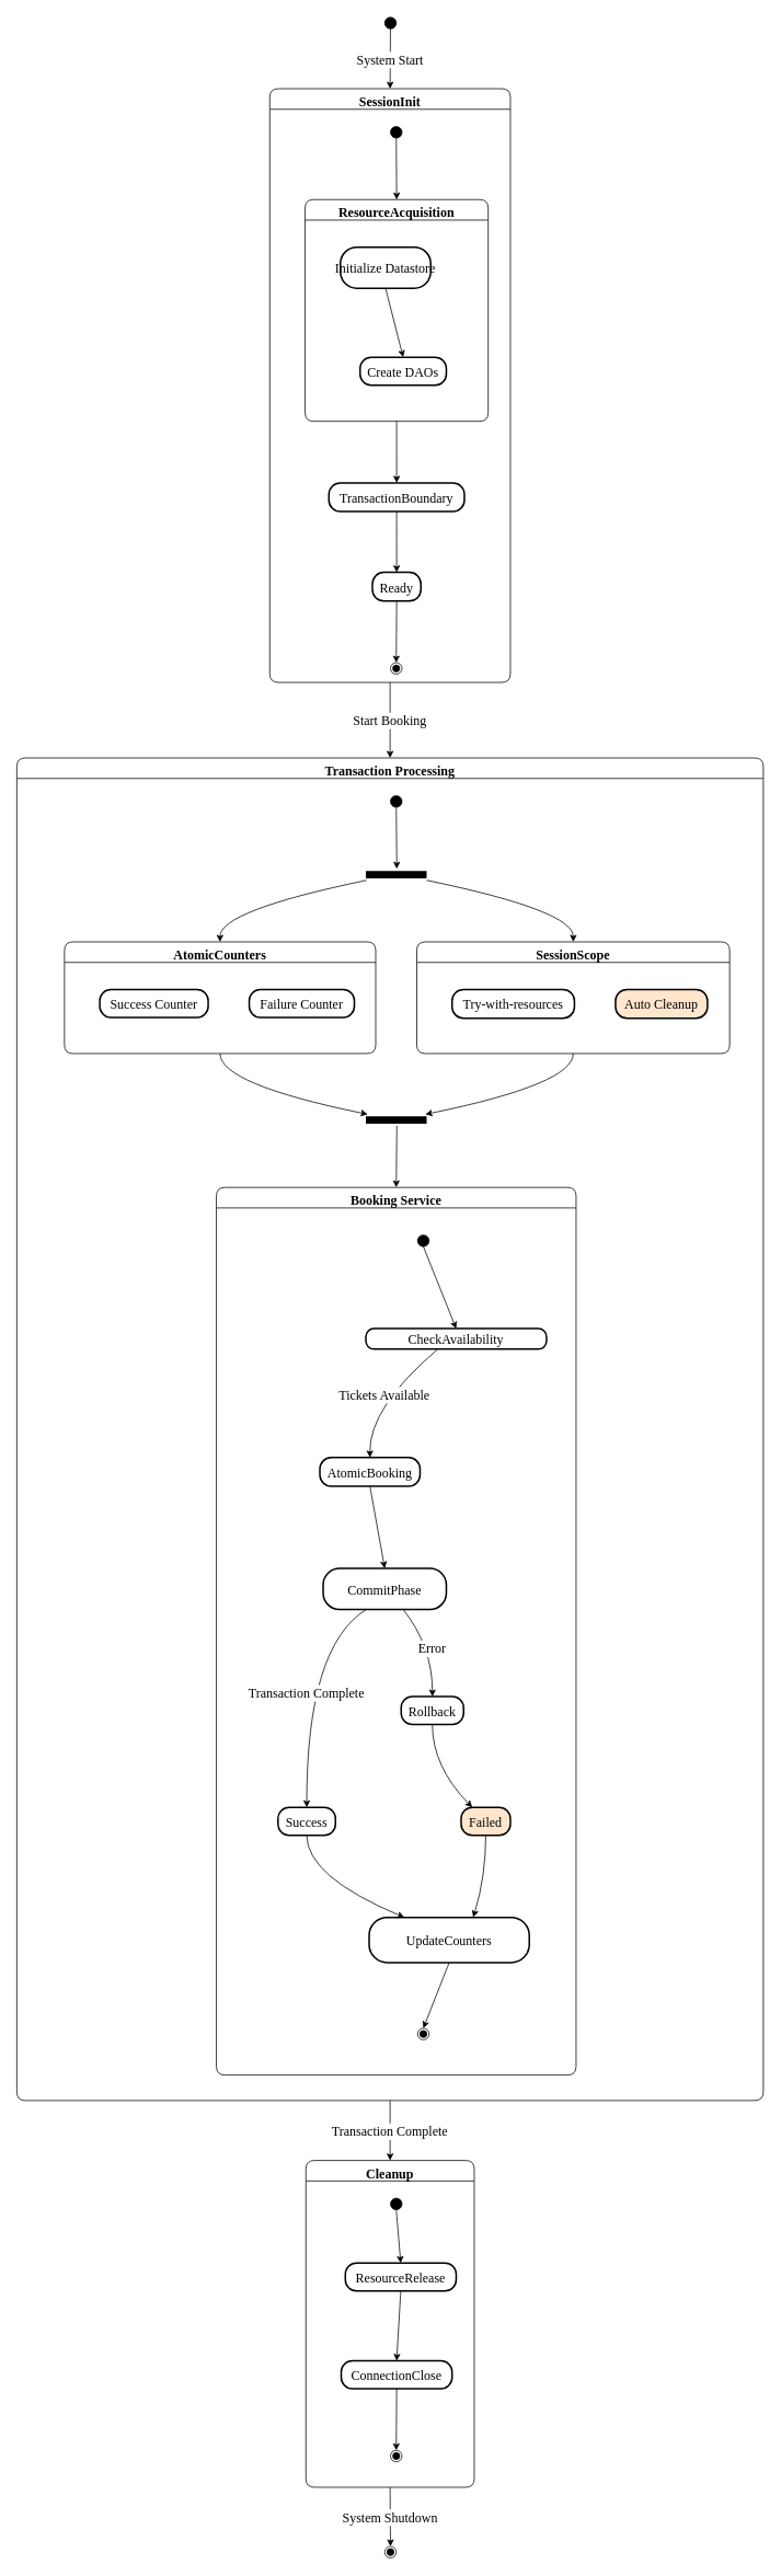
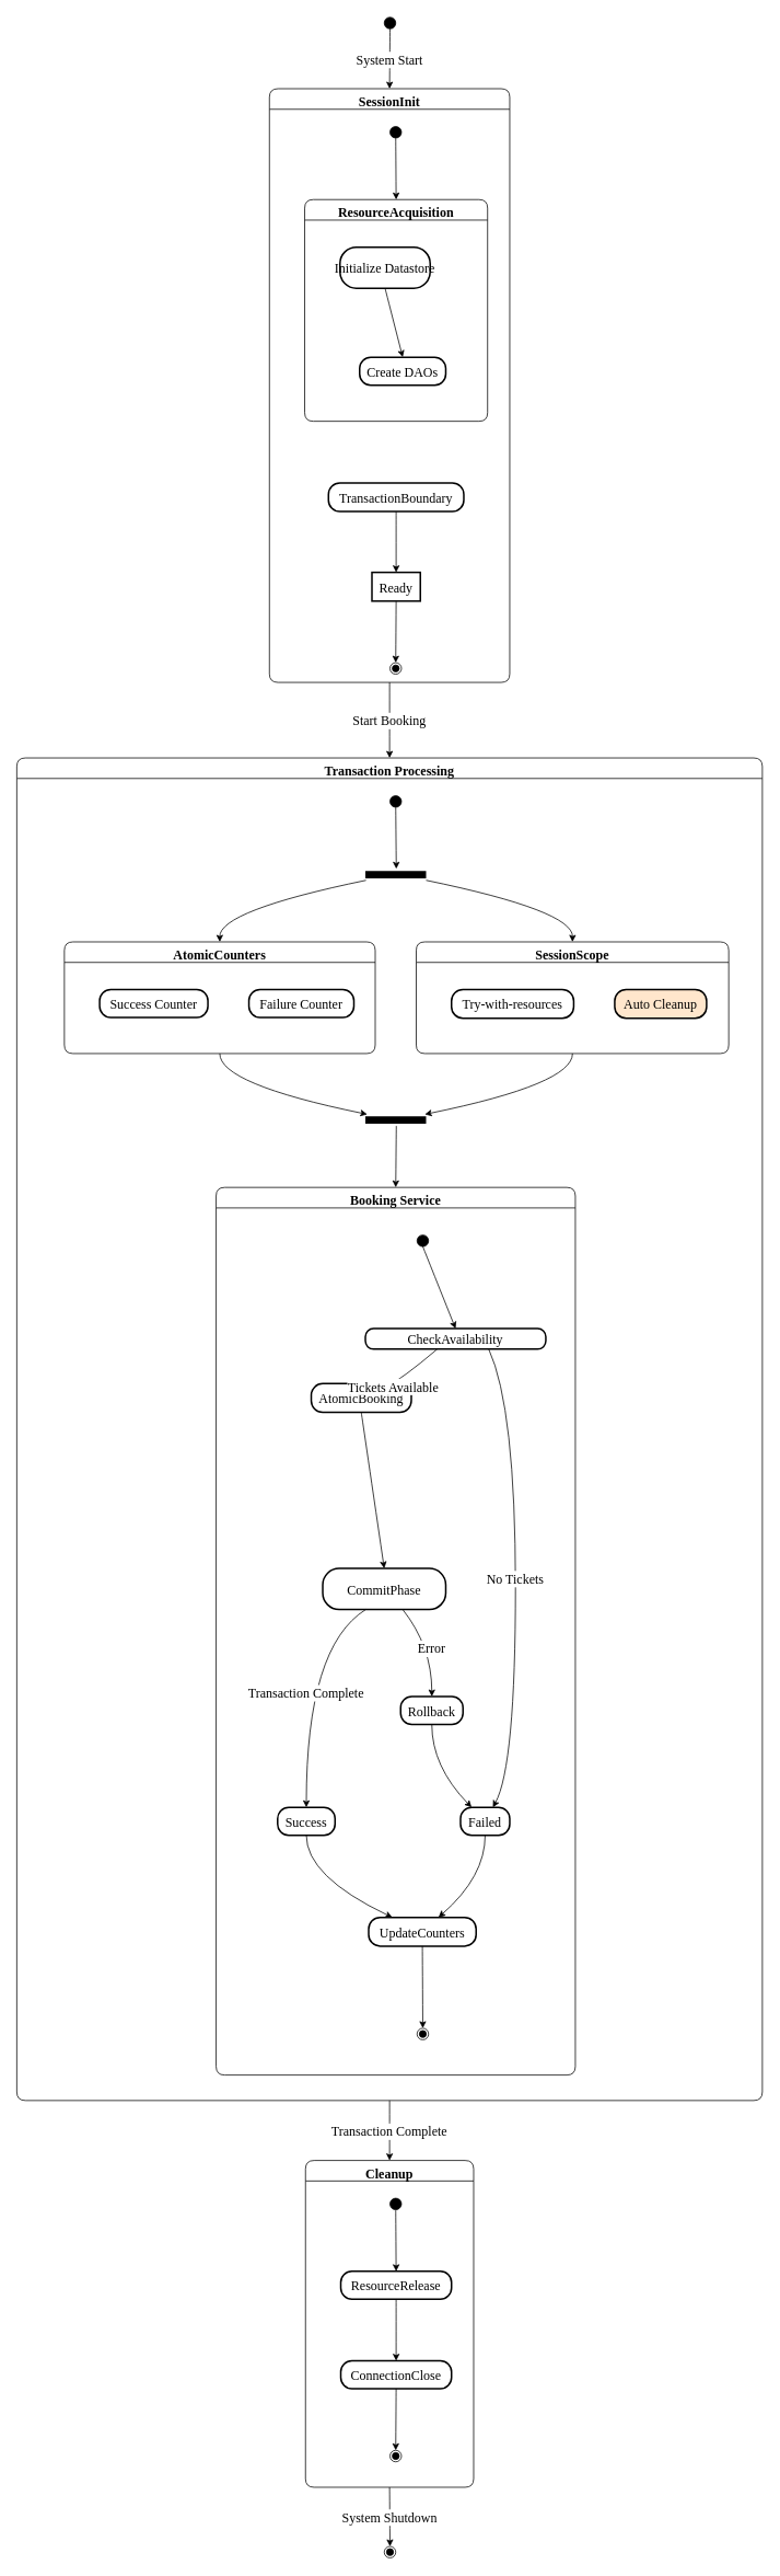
- <mxCell id="15" value="" style="curved=1;startArrow=none;;exitX=0.5;exitY=1;entryX=0.5;entryY=-0.01;rounded=0;hachureGap=4;fontFamily=Times New Roman;swimlaneLine=1;shadow=0;fontSize=16;" edge="1" parent="3" source="8" target="5"><mxGeometry relative="1" as="geometry"><Array as="points" /></mxGeometry></mxCell>
- <mxCell id="6" value="Ready" style="rounded=1;arcSize=40;strokeWidth=2;hachureGap=4;fontFamily=Times New Roman;swimlaneLine=1;shadow=0;fontSize=16;" vertex="1" parent="3"><mxGeometry x="125" y="589" width="59" height="35" as="geometry" /></mxCell>
+ <mxCell id="6" value="Ready" style="arcSize=40;strokeWidth=2;hachureGap=4;fontFamily=Times New Roman;swimlaneLine=1;shadow=0;fontSize=16;rounded=0;" vertex="1" parent="3"><mxGeometry x="125" y="589" width="59" height="35" as="geometry" /></mxCell>
+ <mxCell id="29" value="No Tickets" style="curved=1;startArrow=none;;exitX=0.68;exitY=0.99;entryX=0.66;entryY=-0.01;rounded=0;hachureGap=4;fontFamily=Times New Roman;swimlaneLine=1;shadow=0;fontSize=16;" edge="1" parent="17" source="19" target="21"><mxGeometry relative="1" as="geometry"><Array as="points"><mxPoint x="365" y="268" /><mxPoint x="365" y="705" /></Array></mxGeometry></mxCell>
- <mxCell id="20" value="AtomicBooking" style="rounded=1;arcSize=40;strokeWidth=2;hachureGap=4;fontFamily=Times New Roman;swimlaneLine=1;shadow=0;fontSize=16;" vertex="1" parent="17"><mxGeometry x="126" y="329" width="122" height="35" as="geometry" /></mxCell>
+ <mxCell id="20" value="AtomicBooking" style="rounded=1;arcSize=40;strokeWidth=2;hachureGap=4;fontFamily=Times New Roman;swimlaneLine=1;shadow=0;fontSize=16;" vertex="1" parent="17"><mxGeometry x="116" y="239" width="122" height="35" as="geometry" /></mxCell>
- <mxCell id="21" value="Failed" style="rounded=1;arcSize=40;strokeWidth=2;hachureGap=4;fontFamily=Times New Roman;swimlaneLine=1;shadow=0;fontSize=16;fillColor=#ffe6cc;" vertex="1" parent="17"><mxGeometry x="298" y="755" width="60" height="34" as="geometry" /></mxCell>
+ <mxCell id="21" value="Failed" style="rounded=1;arcSize=40;strokeWidth=2;hachureGap=4;fontFamily=Times New Roman;swimlaneLine=1;shadow=0;fontSize=16;" vertex="1" parent="17"><mxGeometry x="298" y="755" width="60" height="34" as="geometry" /></mxCell>
- <mxCell id="25" value="UpdateCounters" style="rounded=1;arcSize=40;strokeWidth=2;hachureGap=4;fontFamily=Times New Roman;swimlaneLine=1;shadow=0;fontSize=16;" vertex="1" parent="17"><mxGeometry x="186" y="889" width="195" height="55" as="geometry" /></mxCell>
+ <mxCell id="25" value="UpdateCounters" style="rounded=1;arcSize=40;strokeWidth=2;hachureGap=4;fontFamily=Times New Roman;swimlaneLine=1;shadow=0;fontSize=16;" vertex="1" parent="17"><mxGeometry x="186" y="889" width="131" height="35" as="geometry" /></mxCell>
- <mxCell id="54" value="ResourceRelease" style="rounded=1;arcSize=40;strokeWidth=2;hachureGap=4;fontFamily=Times New Roman;swimlaneLine=1;shadow=0;fontSize=16;" vertex="1" parent="52"><mxGeometry x="48" y="125" width="135" height="34" as="geometry" /></mxCell>
+ <mxCell id="54" value="ResourceRelease" style="rounded=1;arcSize=40;strokeWidth=2;hachureGap=4;fontFamily=Times New Roman;swimlaneLine=1;shadow=0;fontSize=16;" vertex="1" parent="52"><mxGeometry x="43" y="135" width="135" height="34" as="geometry" /></mxCell>
